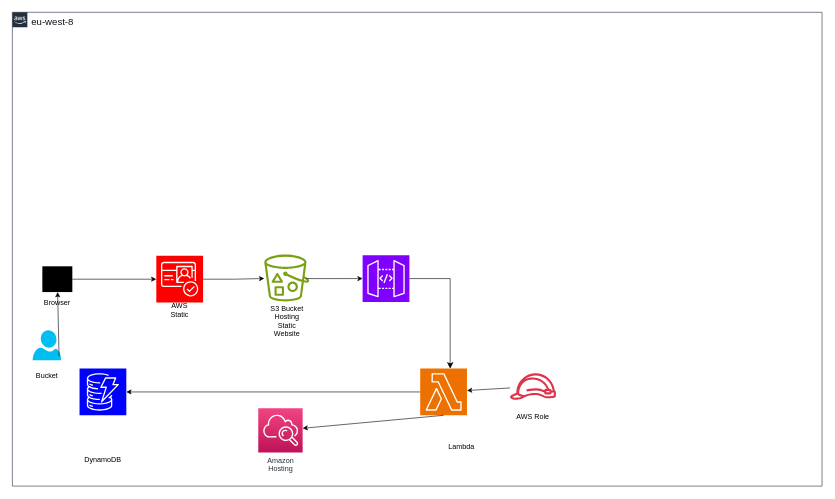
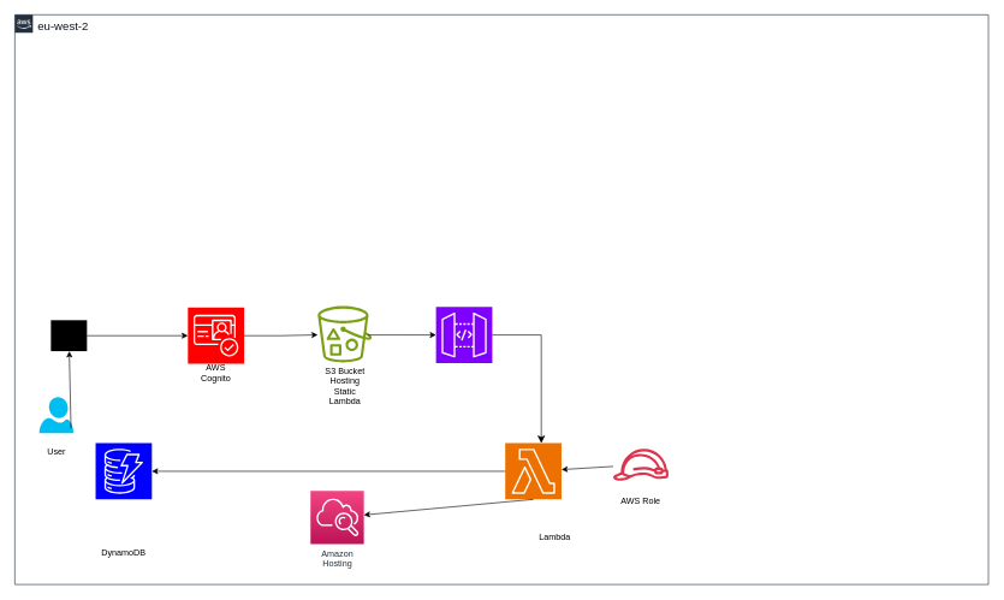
- <mxCell id="2" value="&lt;span style=&quot;color: rgb(15, 20, 26); font-family: &amp;quot;Amazon Ember&amp;quot;, Helvetica, Arial, sans-serif; font-size: 16px; background-color: rgb(255, 255, 255);&quot;&gt;eu-west-8&lt;/span&gt;" style="points=[[0,0],[0.25,0],[0.5,0],[0.75,0],[1,0],[1,0.25],[1,0.5],[1,0.75],[1,1],[0.75,1],[0.5,1],[0.25,1],[0,1],[0,0.75],[0,0.5],[0,0.25]];outlineConnect=0;gradientColor=none;html=1;whiteSpace=wrap;fontSize=12;fontStyle=0;container=1;pointerEvents=0;collapsible=0;recursiveResize=0;shape=mxgraph.aws4.group;grIcon=mxgraph.aws4.group_aws_cloud_alt;strokeColor=#232F3E;fillColor=none;verticalAlign=top;align=left;spacingLeft=30;fontColor=#232F3E;dashed=0;" vertex="1" parent="1"><mxGeometry x="20" y="20" width="1350" height="790" as="geometry" /></mxCell>
+ <mxCell id="2" value="&lt;span style=&quot;color: rgb(15, 20, 26); font-family: &amp;quot;Amazon Ember&amp;quot;, Helvetica, Arial, sans-serif; font-size: 16px; background-color: rgb(255, 255, 255);&quot;&gt;eu-west-2&lt;/span&gt;" style="points=[[0,0],[0.25,0],[0.5,0],[0.75,0],[1,0],[1,0.25],[1,0.5],[1,0.75],[1,1],[0.75,1],[0.5,1],[0.25,1],[0,1],[0,0.75],[0,0.5],[0,0.25]];outlineConnect=0;gradientColor=none;html=1;whiteSpace=wrap;fontSize=12;fontStyle=0;container=1;pointerEvents=0;collapsible=0;recursiveResize=0;shape=mxgraph.aws4.group;grIcon=mxgraph.aws4.group_aws_cloud_alt;strokeColor=#232F3E;fillColor=none;verticalAlign=top;align=left;spacingLeft=30;fontColor=#232F3E;dashed=0;" vertex="1" parent="1"><mxGeometry x="20" y="20" width="1350" height="790" as="geometry" /></mxCell>
- <mxCell id="19" value="Browser" style="text;html=1;align=center;verticalAlign=middle;whiteSpace=wrap;rounded=0;" vertex="1" parent="2"><mxGeometry x="45" y="470" width="60" height="30" as="geometry" /></mxCell>
- <mxCell id="13" value="AWS Static" style="text;html=1;align=center;verticalAlign=middle;whiteSpace=wrap;rounded=0;" vertex="1" parent="2"><mxGeometry x="249" y="482" width="60" height="30" as="geometry" /></mxCell>
+ <mxCell id="13" value="AWS Cognito" style="text;html=1;align=center;verticalAlign=middle;whiteSpace=wrap;rounded=0;" vertex="1" parent="2"><mxGeometry x="249" y="482" width="60" height="30" as="geometry" /></mxCell>
- <mxCell id="14" value="S3 Bucket Hosting Static Website" style="text;html=1;align=center;verticalAlign=middle;whiteSpace=wrap;rounded=0;" vertex="1" parent="2"><mxGeometry x="427.5" y="500" width="60" height="30" as="geometry" /></mxCell>
+ <mxCell id="14" value="S3 Bucket Hosting Static Lambda" style="text;html=1;align=center;verticalAlign=middle;whiteSpace=wrap;rounded=0;" vertex="1" parent="2"><mxGeometry x="427.5" y="500" width="60" height="30" as="geometry" /></mxCell>
- <mxCell id="22" value="Bucket" style="text;html=1;align=center;verticalAlign=middle;whiteSpace=wrap;rounded=0;" vertex="1" parent="2"><mxGeometry x="27.5" y="594" width="60" height="26" as="geometry" /></mxCell>
+ <mxCell id="22" value="User" style="text;html=1;align=center;verticalAlign=middle;whiteSpace=wrap;rounded=0;" vertex="1" parent="2"><mxGeometry x="27.5" y="594" width="60" height="26" as="geometry" /></mxCell>
